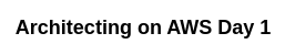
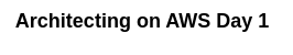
- <mxCell id="2" value="Architecting on AWS Day 1" style="text;html=1;resizable=0;points=[];autosize=1;align=left;verticalAlign=top;spacingTop=-4;fontSize=30;fontStyle=1" vertex="1" parent="1"><mxGeometry x="20.5" y="20.5" width="400" height="40" as="geometry" /></mxCell>
+ <mxCell id="2" value="Architecting on AWS Day 1" style="text;html=1;resizable=0;points=[];autosize=1;align=left;verticalAlign=top;spacingTop=-4;fontSize=30;fontStyle=1" vertex="1" parent="1"><mxGeometry x="20.5" y="10.5" width="400" height="40" as="geometry" /></mxCell>
